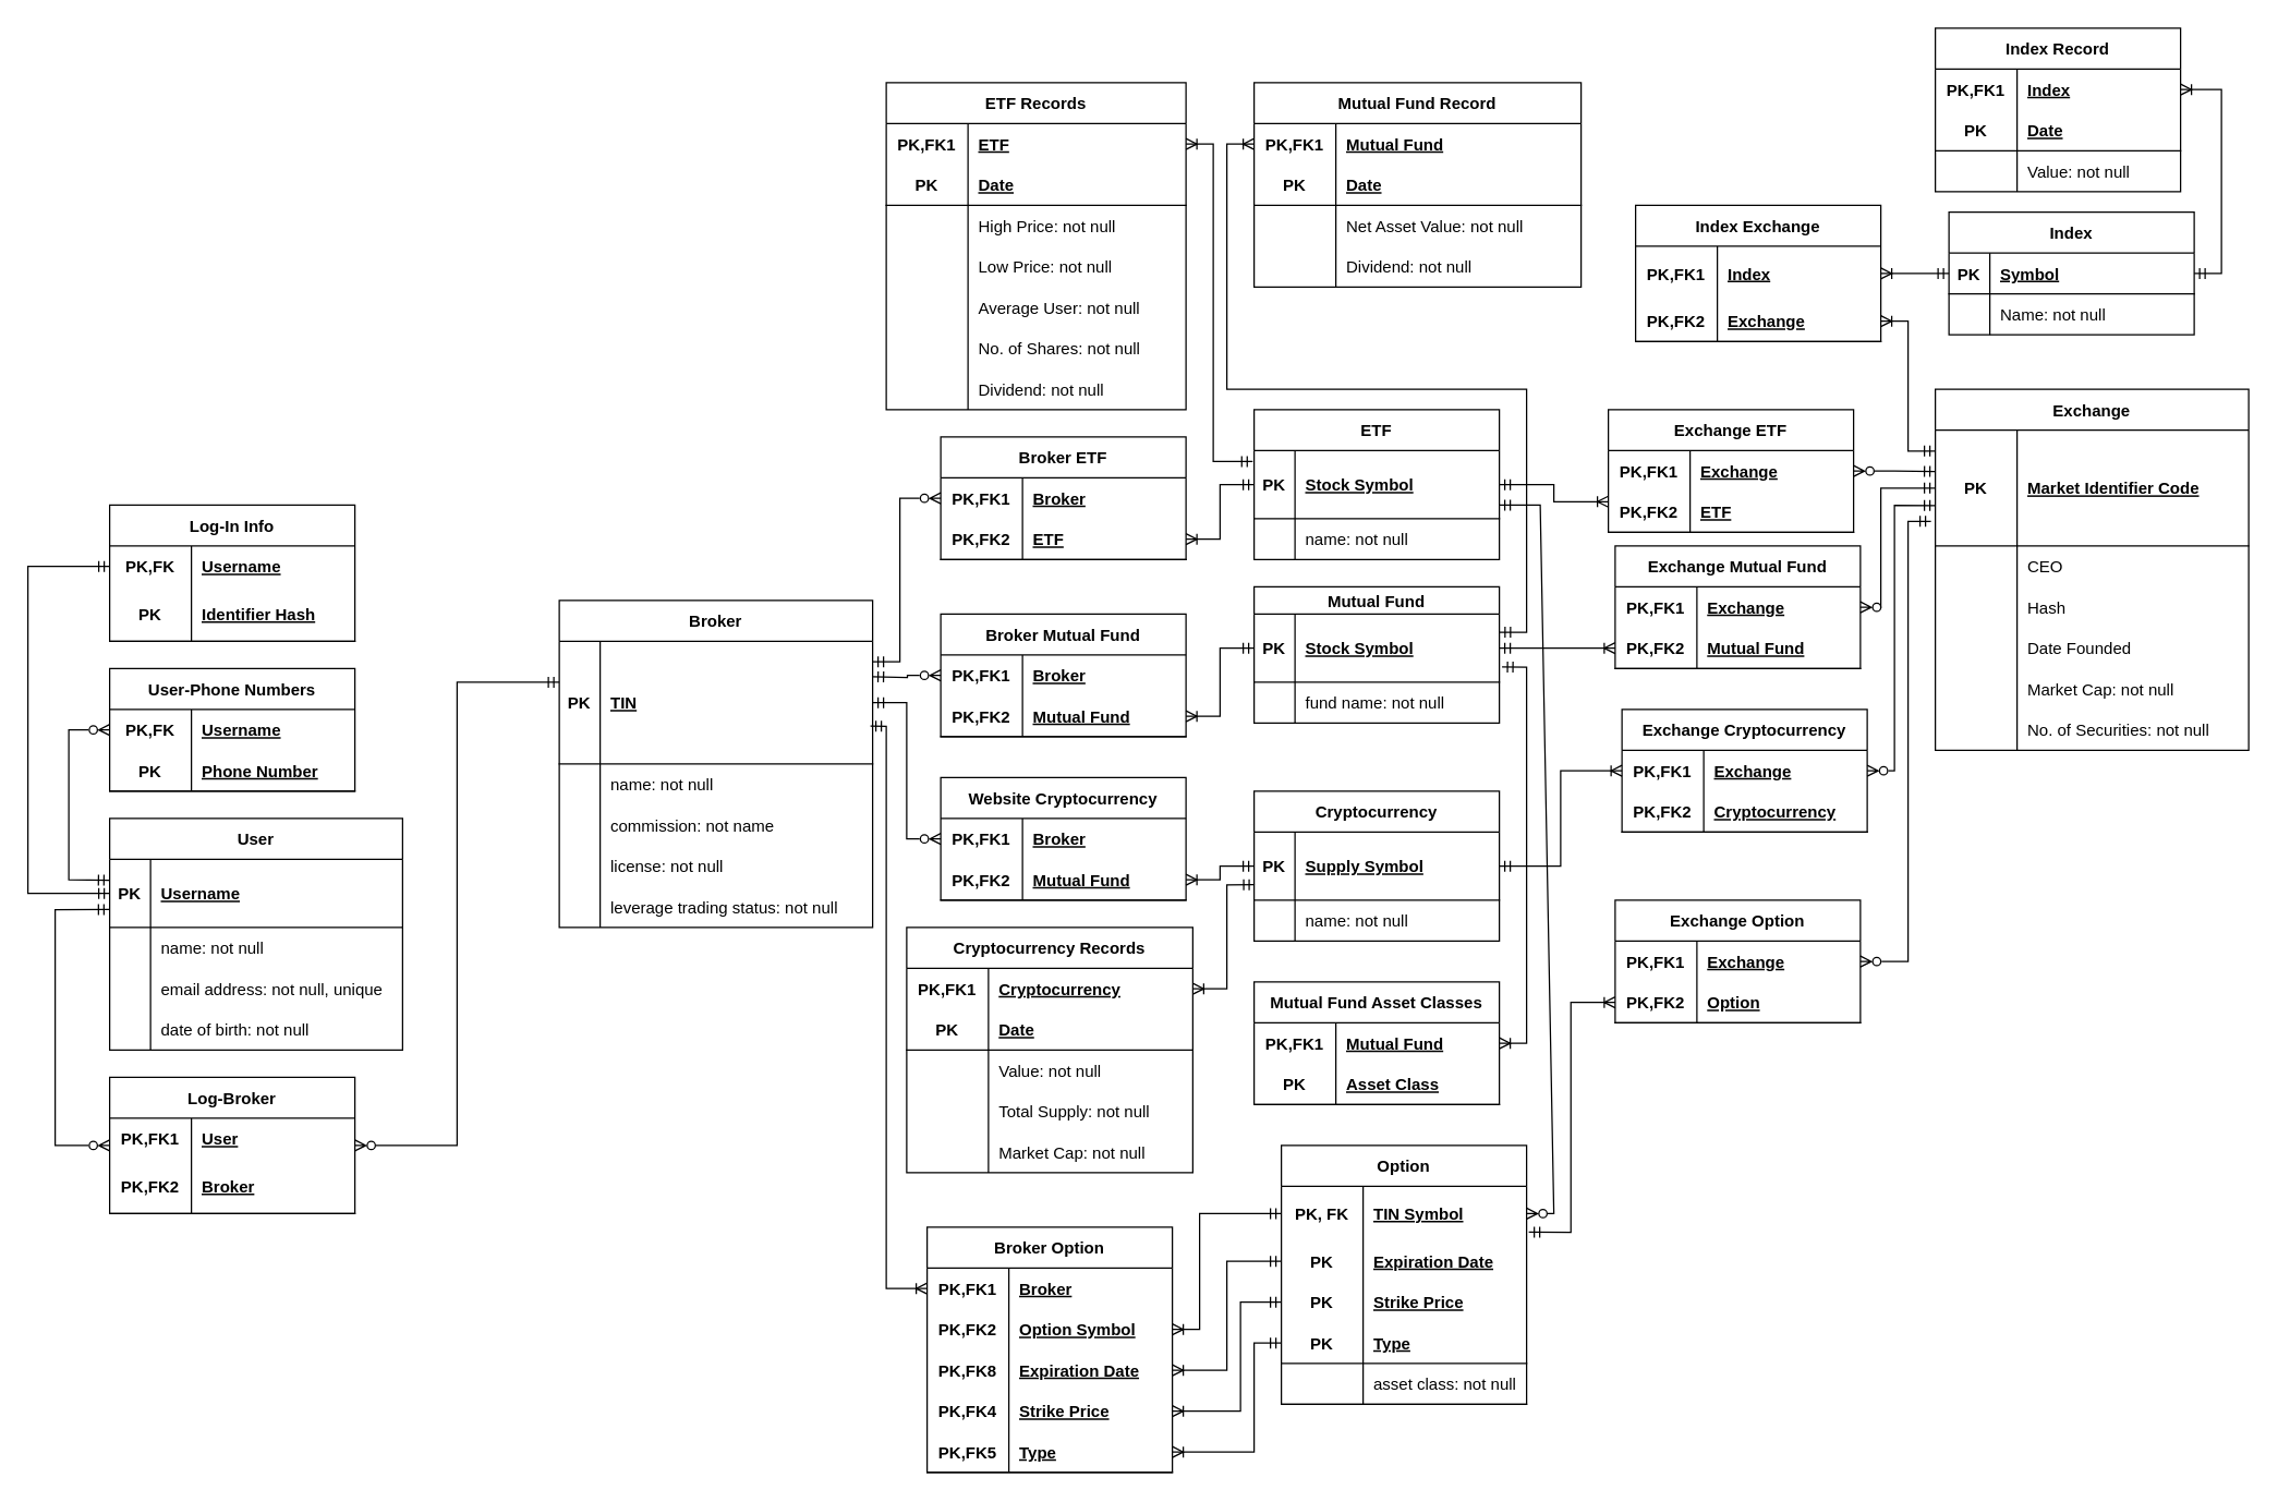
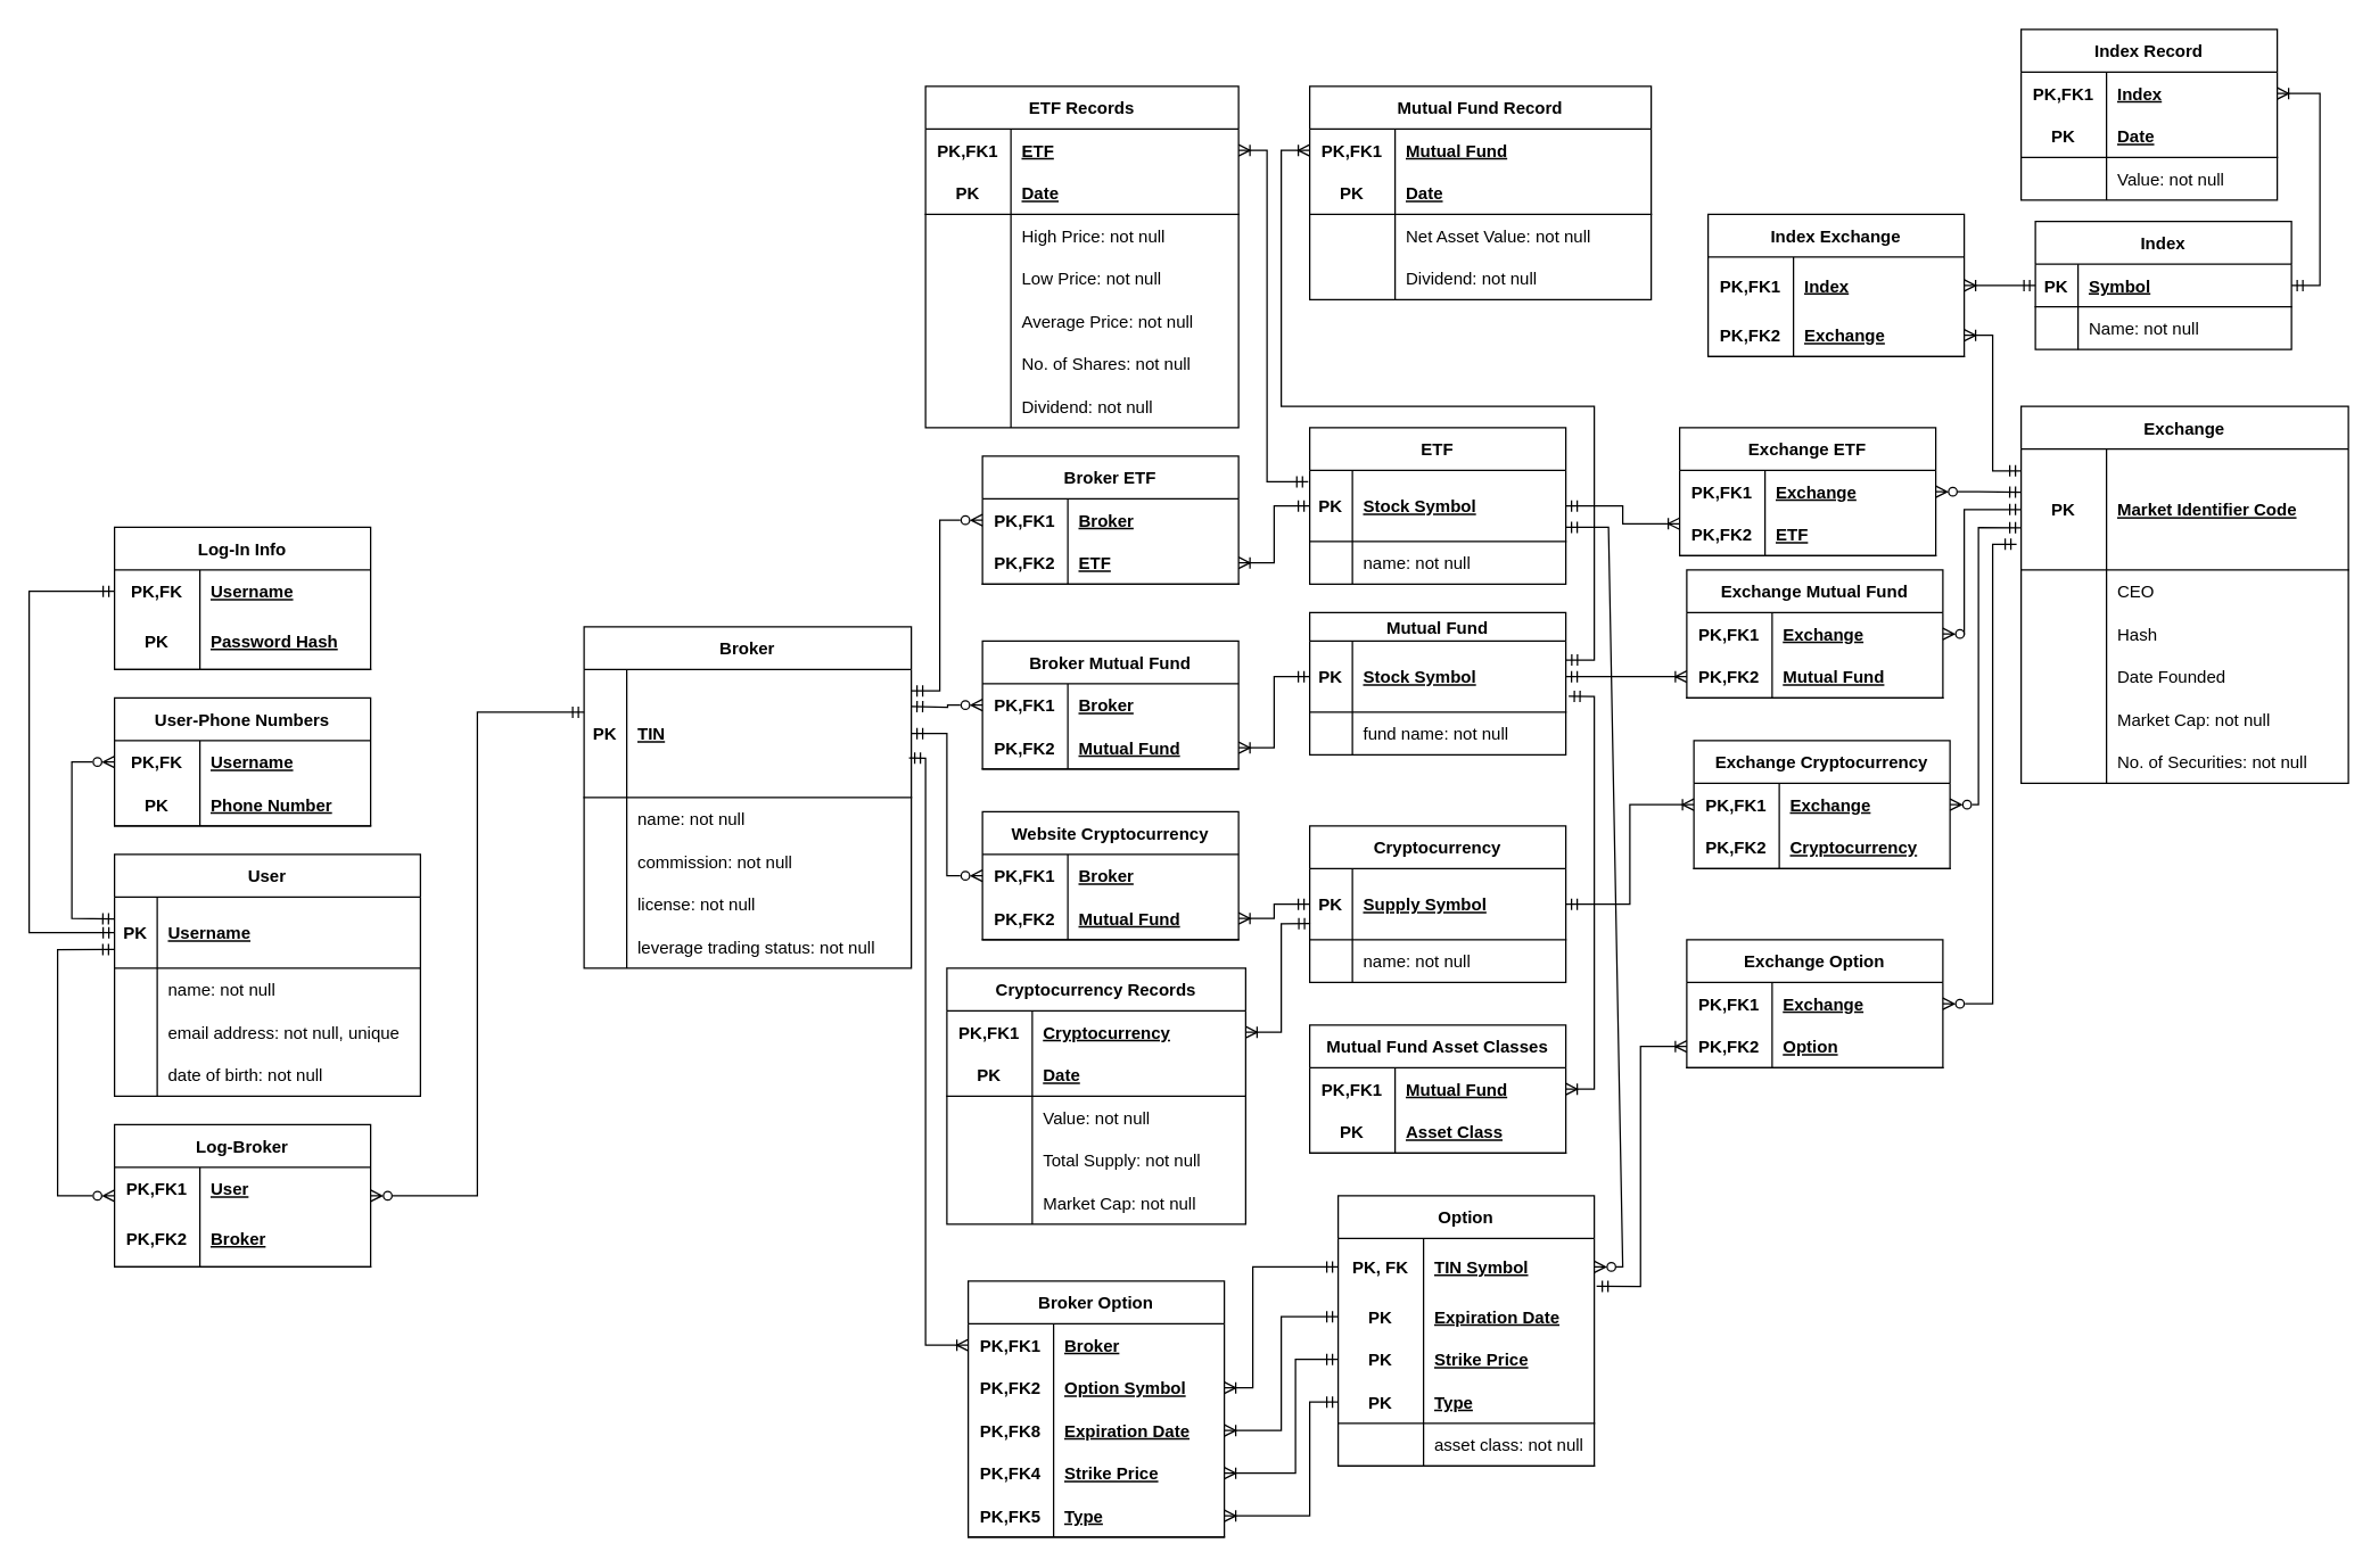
- <mxCell id="151" value="Average User: not null" style="shape=partialRectangle;connectable=0;fillColor=none;top=0;left=0;bottom=0;right=0;align=left;spacingLeft=6;overflow=hidden;" vertex="1" parent="149"><mxGeometry x="60" width="160" height="30" as="geometry"><mxRectangle width="160" height="30" as="alternateBounds" /></mxGeometry></mxCell>
+ <mxCell id="151" value="Average Price: not null" style="shape=partialRectangle;connectable=0;fillColor=none;top=0;left=0;bottom=0;right=0;align=left;spacingLeft=6;overflow=hidden;" vertex="1" parent="149"><mxGeometry x="60" width="160" height="30" as="geometry"><mxRectangle width="160" height="30" as="alternateBounds" /></mxGeometry></mxCell>
- <mxCell id="21" value="Identifier Hash" style="shape=partialRectangle;connectable=0;fillColor=none;top=0;left=0;bottom=0;right=0;align=left;spacingLeft=6;fontStyle=5;overflow=hidden;" vertex="1" parent="19"><mxGeometry x="60" width="120" height="40" as="geometry"><mxRectangle width="120" height="40" as="alternateBounds" /></mxGeometry></mxCell>
+ <mxCell id="21" value="Password Hash" style="shape=partialRectangle;connectable=0;fillColor=none;top=0;left=0;bottom=0;right=0;align=left;spacingLeft=6;fontStyle=5;overflow=hidden;" vertex="1" parent="19"><mxGeometry x="60" width="120" height="40" as="geometry"><mxRectangle width="120" height="40" as="alternateBounds" /></mxGeometry></mxCell>
- <mxCell id="38" value="commission: not name" style="shape=partialRectangle;connectable=0;fillColor=none;top=0;left=0;bottom=0;right=0;align=left;spacingLeft=6;overflow=hidden;" vertex="1" parent="36"><mxGeometry x="30" width="200" height="30" as="geometry"><mxRectangle width="200" height="30" as="alternateBounds" /></mxGeometry></mxCell>
+ <mxCell id="38" value="commission: not null" style="shape=partialRectangle;connectable=0;fillColor=none;top=0;left=0;bottom=0;right=0;align=left;spacingLeft=6;overflow=hidden;" vertex="1" parent="36"><mxGeometry x="30" width="200" height="30" as="geometry"><mxRectangle width="200" height="30" as="alternateBounds" /></mxGeometry></mxCell>
